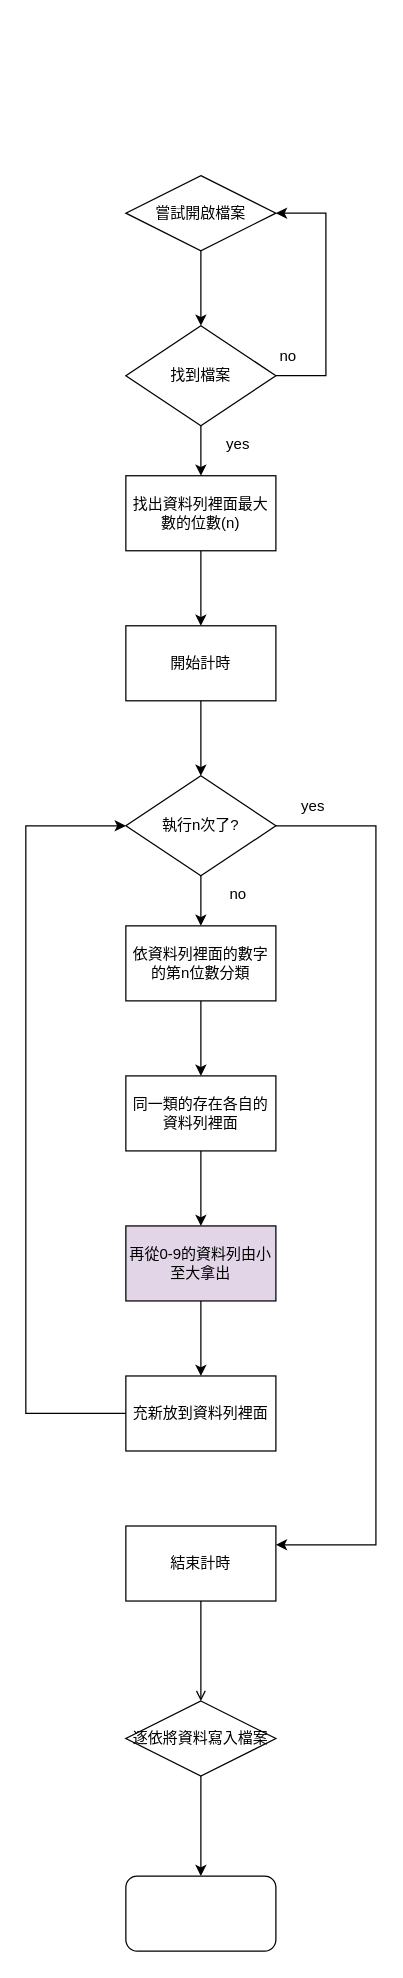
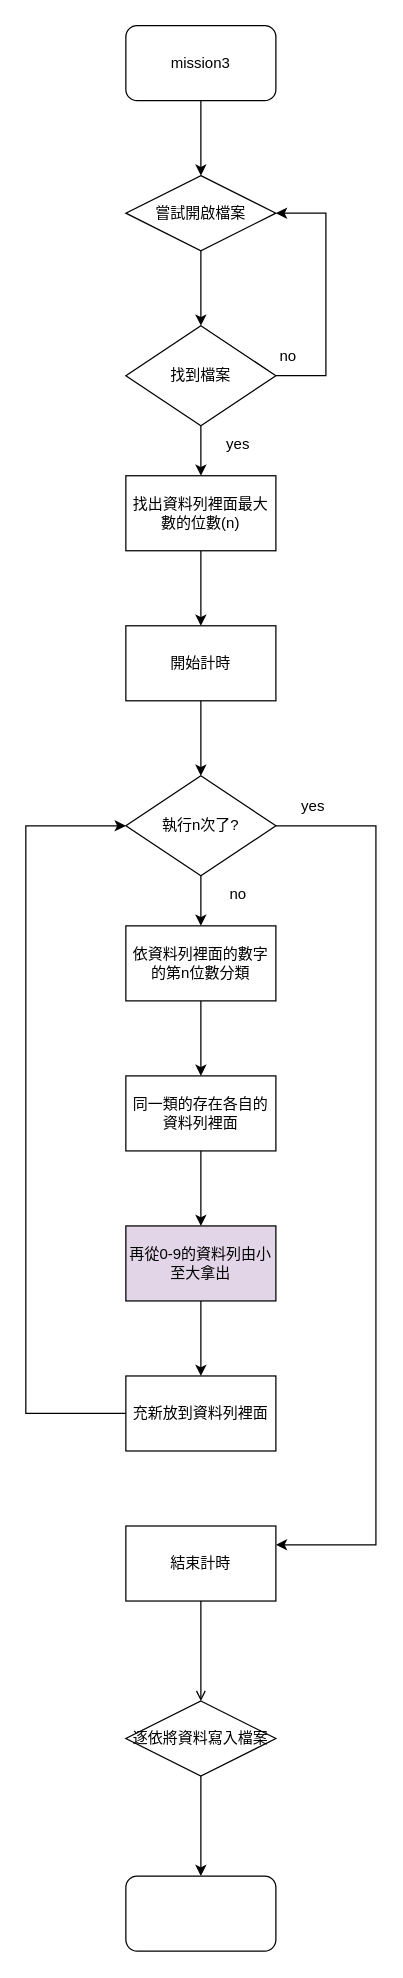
+ <mxCell id="5" value="mission3" style="rounded=1;whiteSpace=wrap;html=1;" vertex="1" parent="1"><mxGeometry x="100" y="20" width="120" height="60" as="geometry" /></mxCell>
+ <mxCell id="4" style="edgeStyle=orthogonalEdgeStyle;rounded=0;orthogonalLoop=1;jettySize=auto;html=1;entryX=0.5;entryY=0;entryDx=0;entryDy=0;" edge="1" parent="1" source="5" target="3"><mxGeometry relative="1" as="geometry" /></mxCell>
